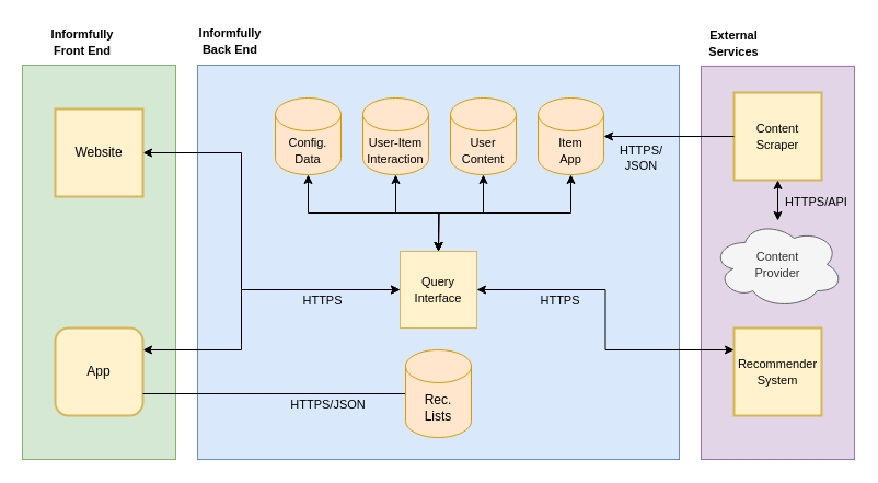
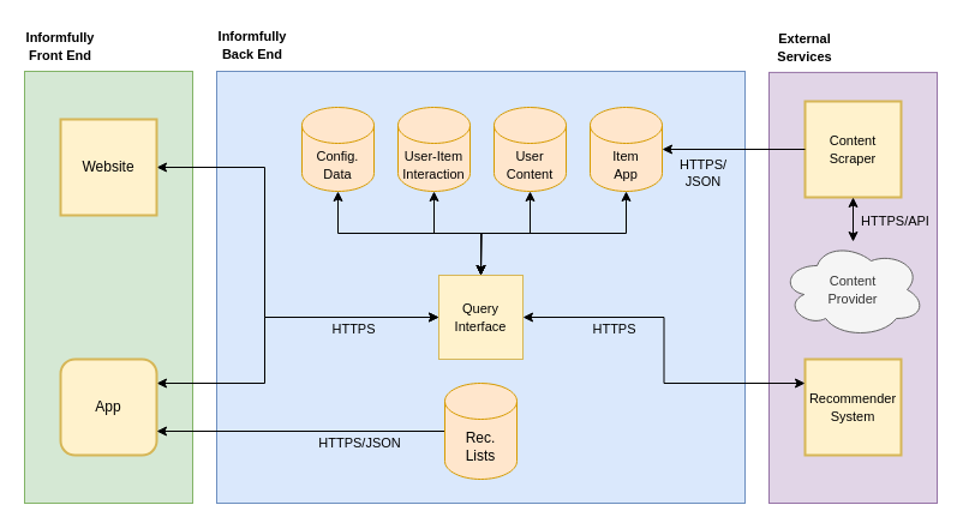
- <mxCell id="5" value="&lt;font style=&quot;font-size: 11px&quot;&gt;&lt;br&gt;Informfully&lt;br&gt;Front End&lt;/font&gt;" style="text;html=1;strokeColor=none;fillColor=none;align=center;verticalAlign=middle;whiteSpace=wrap;rounded=0;fontStyle=1" parent="1" vertex="1"><mxGeometry x="45" y="20" width="60" height="21" as="geometry" /></mxCell>
+ <mxCell id="5" value="&lt;font style=&quot;font-size: 11px&quot;&gt;&lt;br&gt;Informfully&lt;br&gt;Front End&lt;/font&gt;" style="text;html=1;strokeColor=none;fillColor=none;align=center;verticalAlign=middle;whiteSpace=wrap;rounded=0;fontStyle=1" parent="1" vertex="1"><mxGeometry x="20" y="20" width="60" height="21" as="geometry" /></mxCell>
- <mxCell id="11" value="&lt;span&gt;HTTPS/JSON&lt;/span&gt;" style="edgeStyle=orthogonalEdgeStyle;rounded=0;orthogonalLoop=1;jettySize=auto;html=1;entryX=1;entryY=0.75;entryDx=0;entryDy=0;startArrow=none;startFill=0;strokeWidth=1;labelBackgroundColor=none;fontStyle=0;endArrow=none;" parent="1" source="12" target="8" edge="1"><mxGeometry x="-0.407" y="10" relative="1" as="geometry"><mxPoint as="offset" /><mxPoint x="280" y="-103" as="sourcePoint" /><mxPoint x="280" y="-314" as="targetPoint" /></mxGeometry></mxCell>
+ <mxCell id="11" value="&lt;span&gt;HTTPS/JSON&lt;/span&gt;" style="edgeStyle=orthogonalEdgeStyle;rounded=0;orthogonalLoop=1;jettySize=auto;html=1;entryX=1;entryY=0.75;entryDx=0;entryDy=0;startArrow=none;startFill=0;strokeWidth=1;labelBackgroundColor=none;fontStyle=0" parent="1" source="12" target="8" edge="1"><mxGeometry x="-0.407" y="10" relative="1" as="geometry"><mxPoint as="offset" /><mxPoint x="280" y="-103" as="sourcePoint" /><mxPoint x="280" y="-314" as="targetPoint" /></mxGeometry></mxCell>
